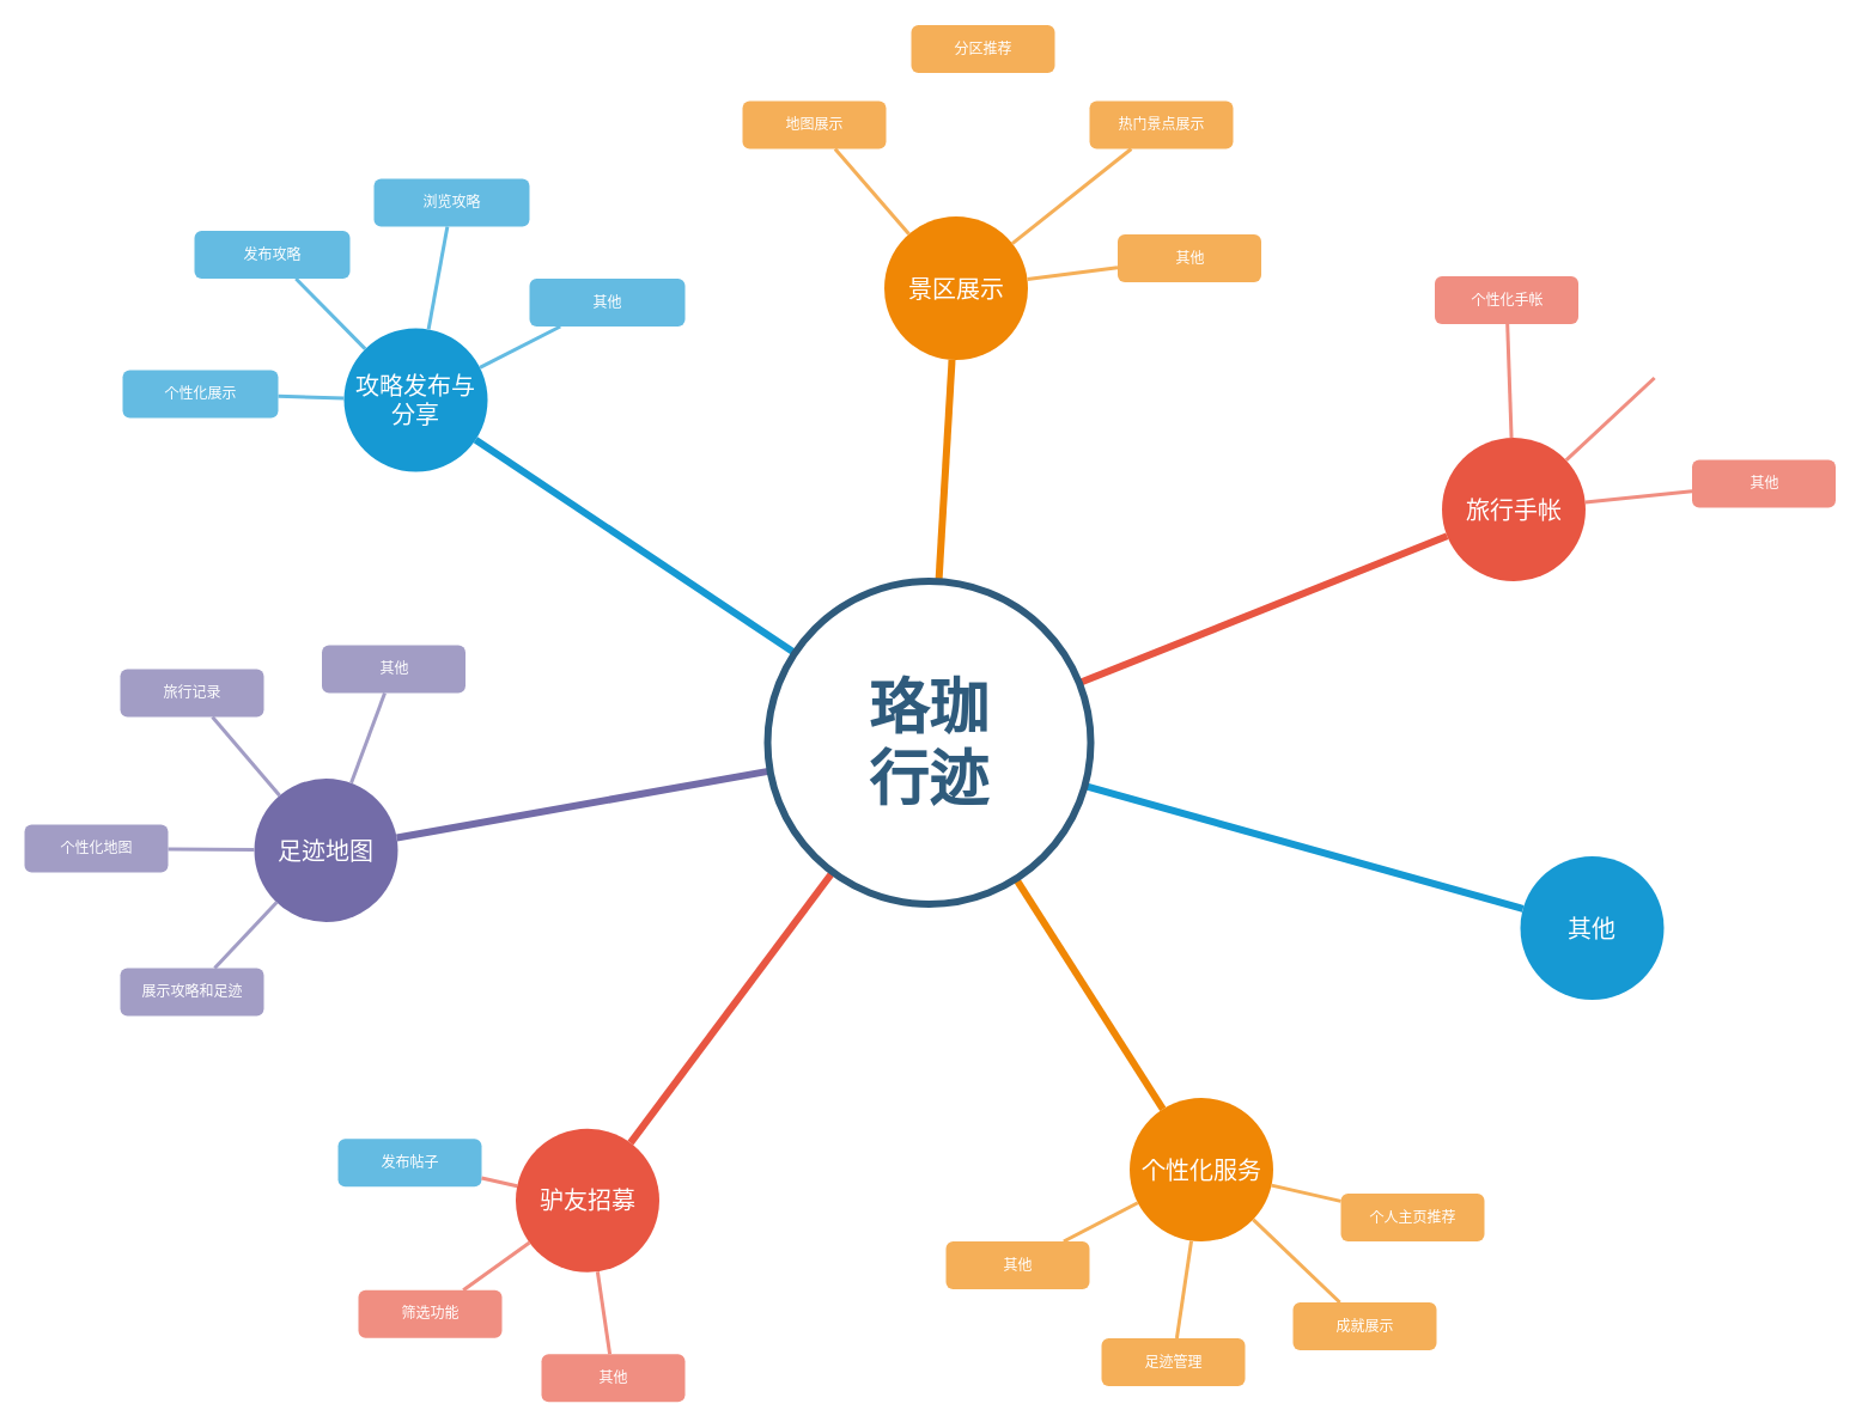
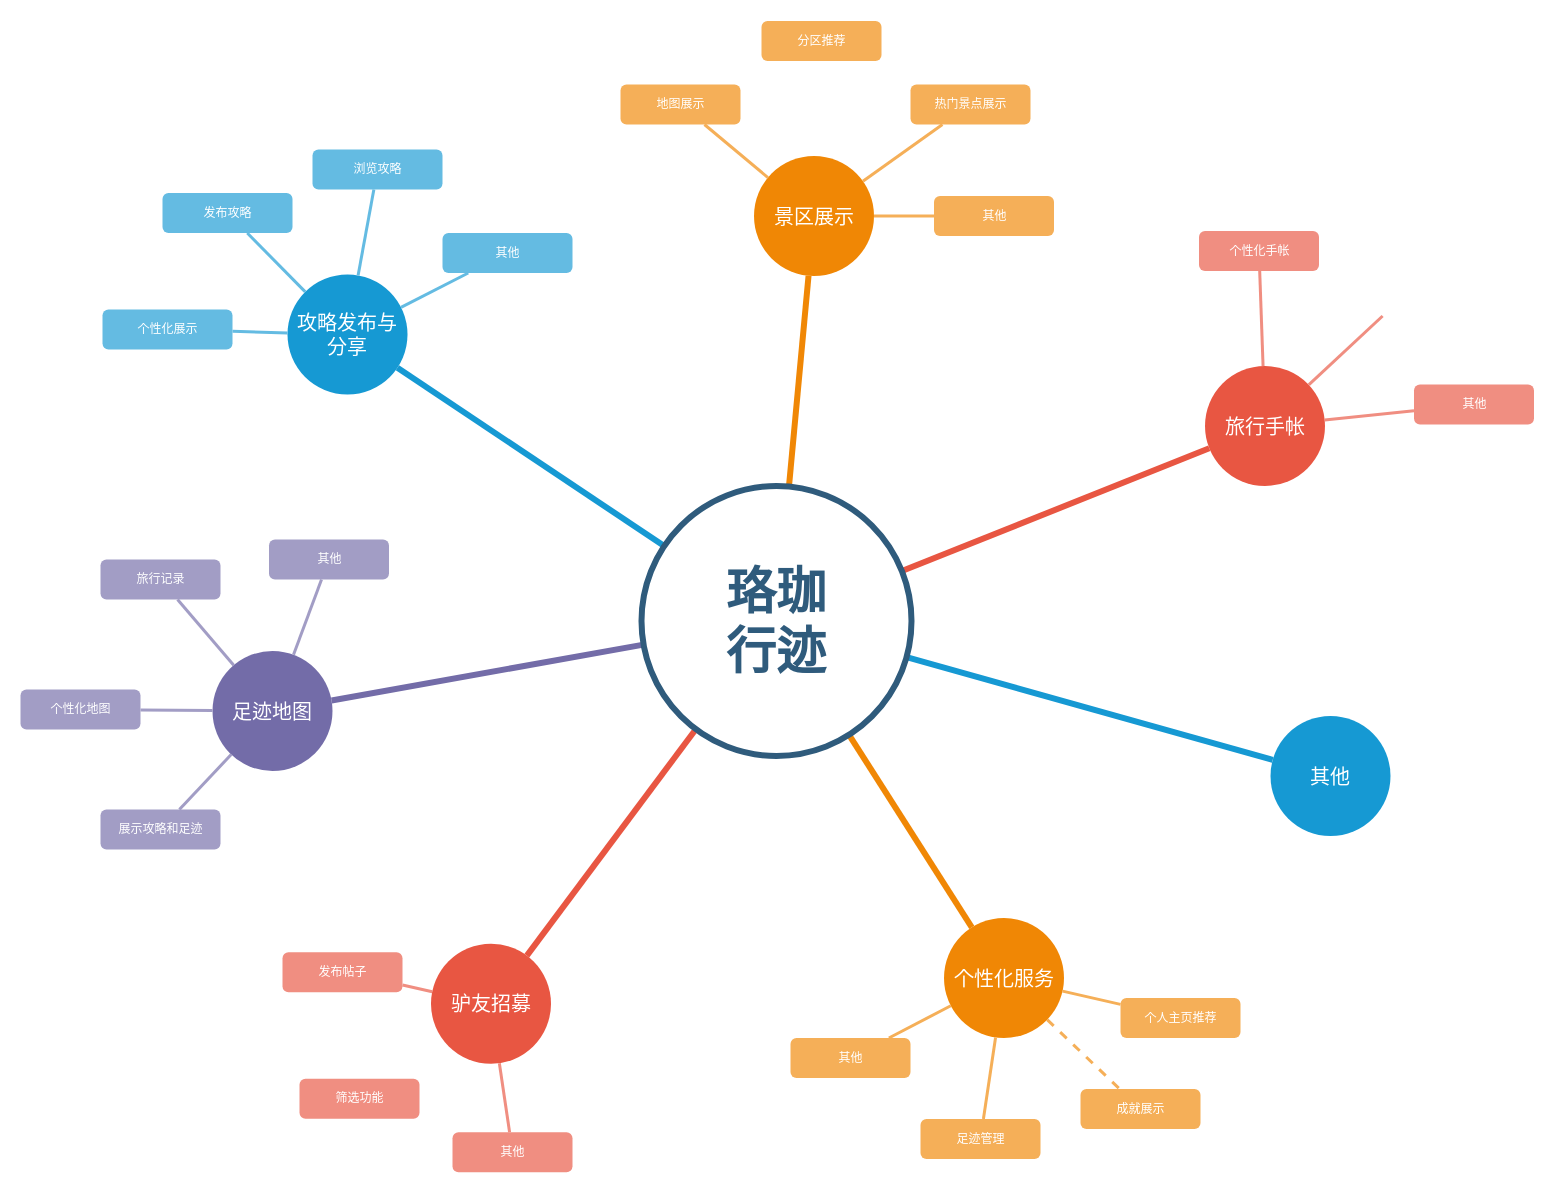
- <mxCell id="3" value="景区展示" style="ellipse;whiteSpace=wrap;html=1;shadow=0;fontFamily=Helvetica;fontSize=20;fontColor=#FFFFFF;align=center;strokeWidth=3;fillColor=#F08705;strokeColor=none;gradientColor=none;" vertex="1" parent="1"><mxGeometry x="738.5" y="180.5" width="120" height="120" as="geometry" /></mxCell>
+ <mxCell id="3" value="景区展示" style="ellipse;whiteSpace=wrap;html=1;shadow=0;fontFamily=Helvetica;fontSize=20;fontColor=#FFFFFF;align=center;strokeWidth=3;fillColor=#F08705;strokeColor=none;gradientColor=none;" vertex="1" parent="1"><mxGeometry x="753.5" y="155.5" width="120" height="120" as="geometry" /></mxCell>
- <mxCell id="44" value="发布帖子" style="rounded=1;fillColor=#64bbe2;strokeColor=none;strokeWidth=3;shadow=0;html=1;fontColor=#FFFFFF;" vertex="1" parent="1"><mxGeometry x="282" y="951.75" width="120" height="40" as="geometry" /></mxCell>
+ <mxCell id="44" value="发布帖子" style="rounded=1;fillColor=#f08e81;strokeColor=none;strokeWidth=3;shadow=0;html=1;fontColor=#FFFFFF;" vertex="1" parent="1"><mxGeometry x="282" y="951.75" width="120" height="40" as="geometry" /></mxCell>
- <mxCell id="41" value="" style="edgeStyle=none;endArrow=none;strokeWidth=3;strokeColor=#F5AF58;html=1;" edge="1" parent="1" source="6" target="37"><mxGeometry x="243.5" y="39" width="100" height="100" as="geometry"><mxPoint x="23.5" y="-252.5" as="sourcePoint" /><mxPoint x="123.5" y="-352.5" as="targetPoint" /></mxGeometry></mxCell>
+ <mxCell id="41" value="" style="edgeStyle=none;endArrow=none;strokeWidth=3;strokeColor=#F5AF58;html=1;dashed=1;" edge="1" parent="1" source="6" target="37"><mxGeometry x="243.5" y="39" width="100" height="100" as="geometry"><mxPoint x="23.5" y="-252.5" as="sourcePoint" /><mxPoint x="123.5" y="-352.5" as="targetPoint" /></mxGeometry></mxCell>
- <mxCell id="48" value="" style="edgeStyle=none;endArrow=none;strokeWidth=3;strokeColor=#F08E81;html=1;" edge="1" parent="1" source="7" target="45"><mxGeometry x="188.5" y="51.5" width="100" height="100" as="geometry"><mxPoint x="60.5" y="-76.75" as="sourcePoint" /><mxPoint x="160.5" y="-176.75" as="targetPoint" /></mxGeometry></mxCell>
